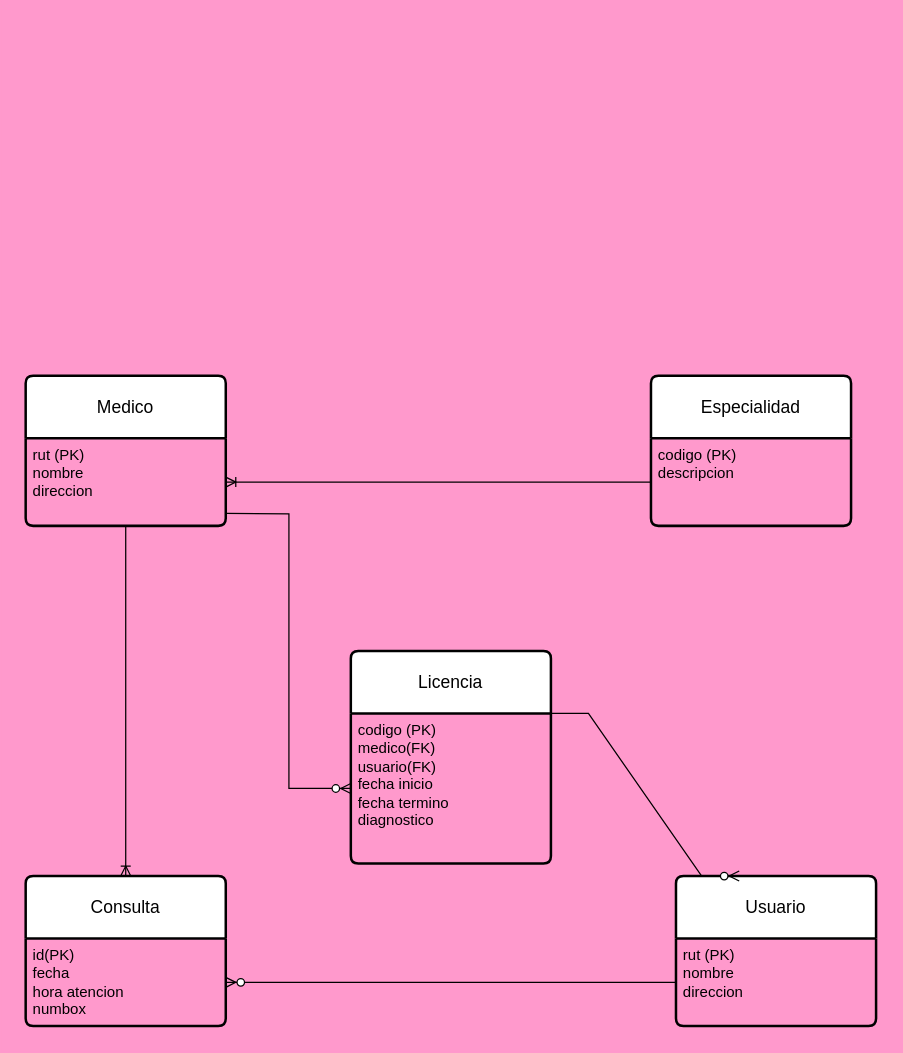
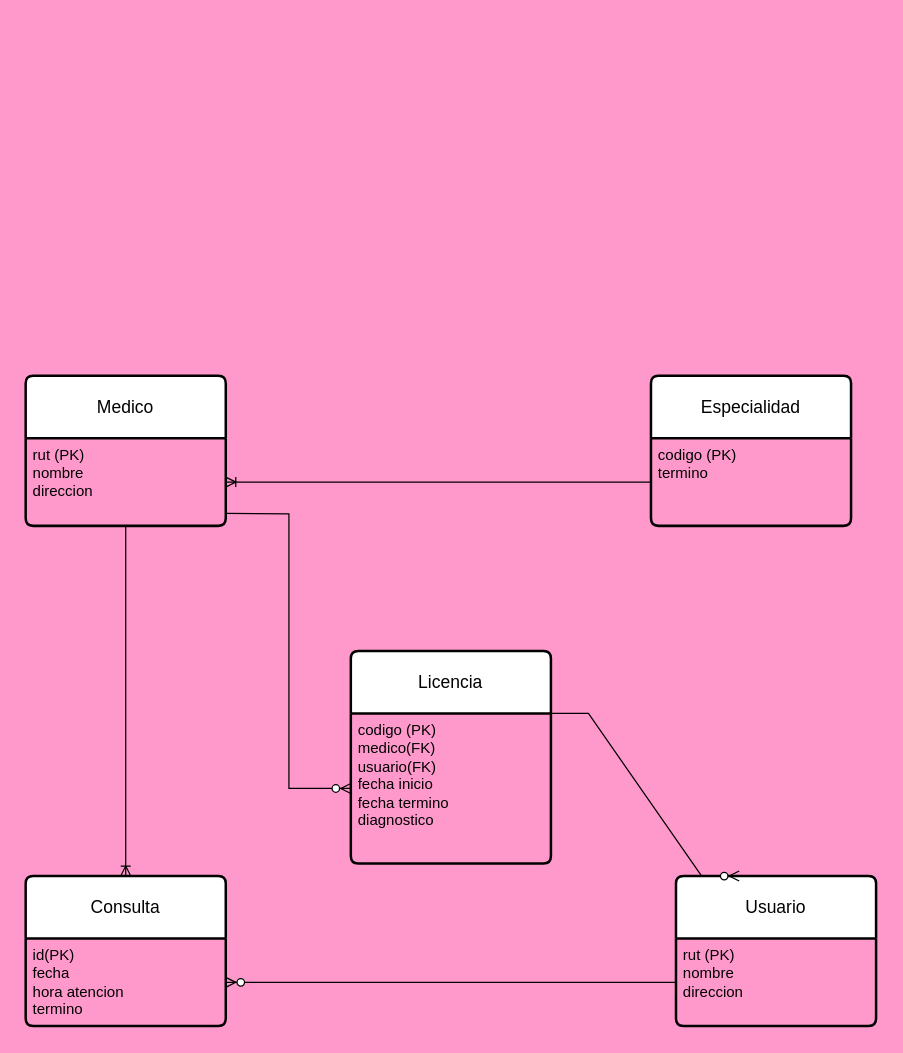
- <mxCell id="5" value="codigo (PK)&lt;br&gt;descripcion" style="align=left;strokeColor=none;fillColor=none;spacingLeft=4;fontSize=12;verticalAlign=top;resizable=0;rotatable=0;part=1;html=1;" vertex="1" parent="4"><mxGeometry y="50" width="160" height="70" as="geometry" /></mxCell>
+ <mxCell id="5" value="codigo (PK)&lt;br&gt;termino" style="align=left;strokeColor=none;fillColor=none;spacingLeft=4;fontSize=12;verticalAlign=top;resizable=0;rotatable=0;part=1;html=1;" vertex="1" parent="4"><mxGeometry y="50" width="160" height="70" as="geometry" /></mxCell>
- <mxCell id="7" value="id(PK)&lt;br&gt;fecha&lt;div&gt;hora atencion&lt;/div&gt;&lt;div&gt;numbox&lt;/div&gt;" style="align=left;strokeColor=none;fillColor=none;spacingLeft=4;fontSize=12;verticalAlign=top;resizable=0;rotatable=0;part=1;html=1;" vertex="1" parent="6"><mxGeometry y="50" width="160" height="70" as="geometry" /></mxCell>
+ <mxCell id="7" value="id(PK)&lt;br&gt;fecha&lt;div&gt;hora atencion&lt;/div&gt;&lt;div&gt;termino&lt;/div&gt;" style="align=left;strokeColor=none;fillColor=none;spacingLeft=4;fontSize=12;verticalAlign=top;resizable=0;rotatable=0;part=1;html=1;" vertex="1" parent="6"><mxGeometry y="50" width="160" height="70" as="geometry" /></mxCell>
